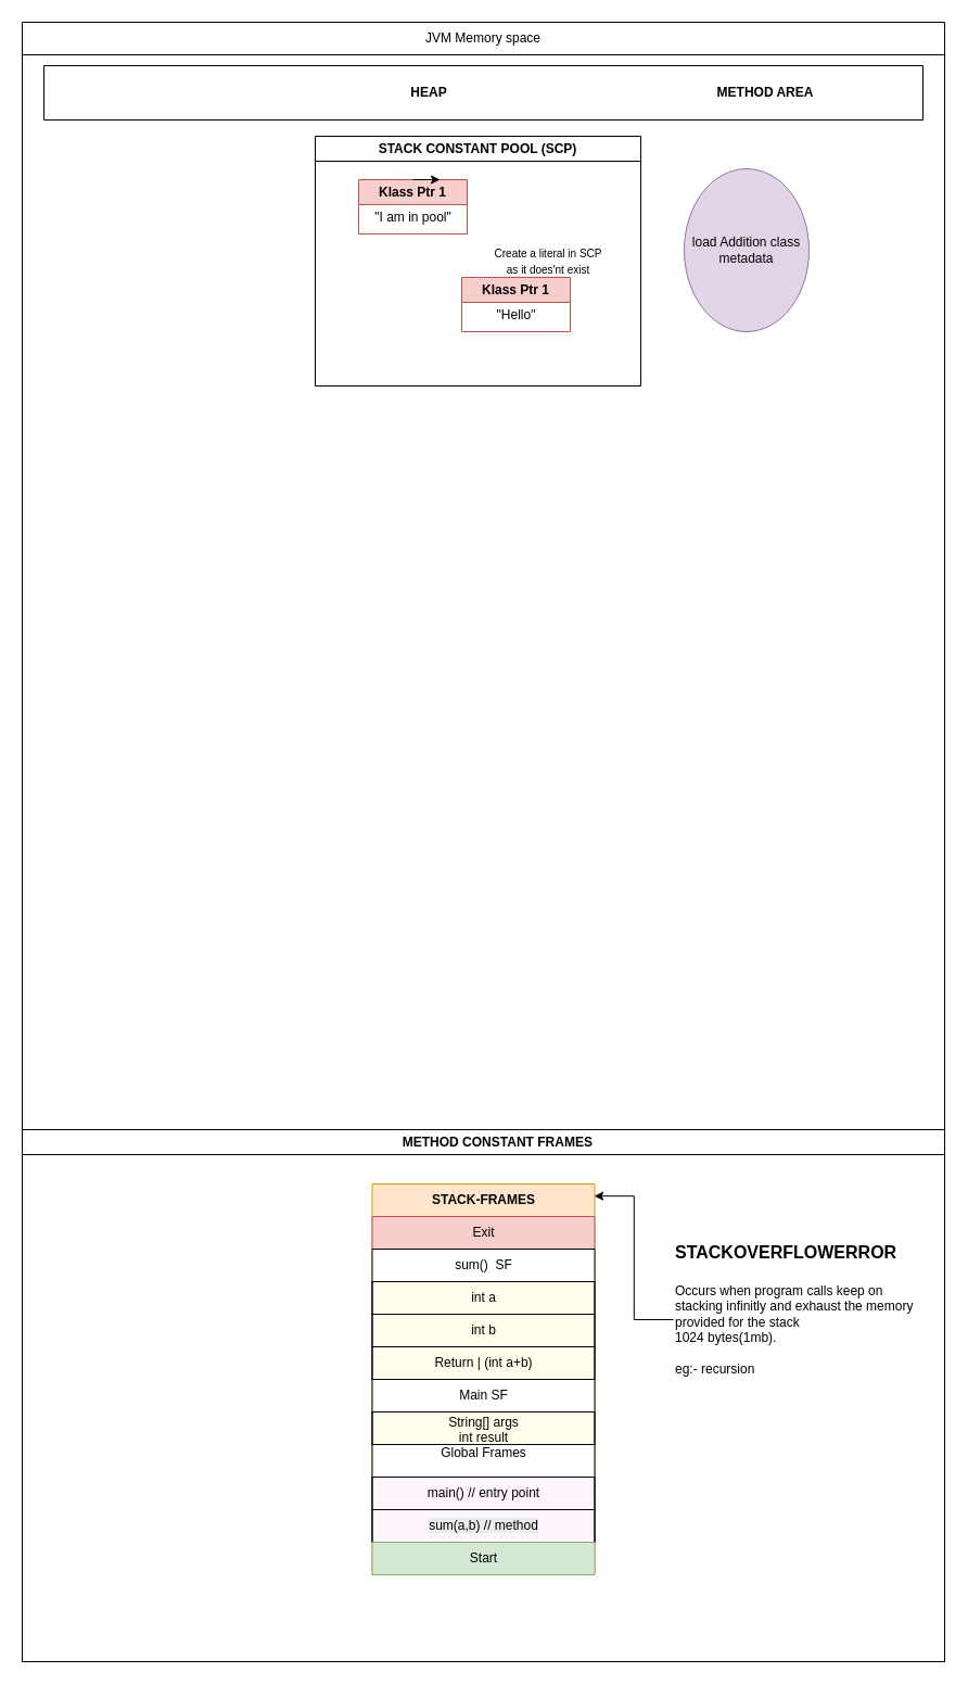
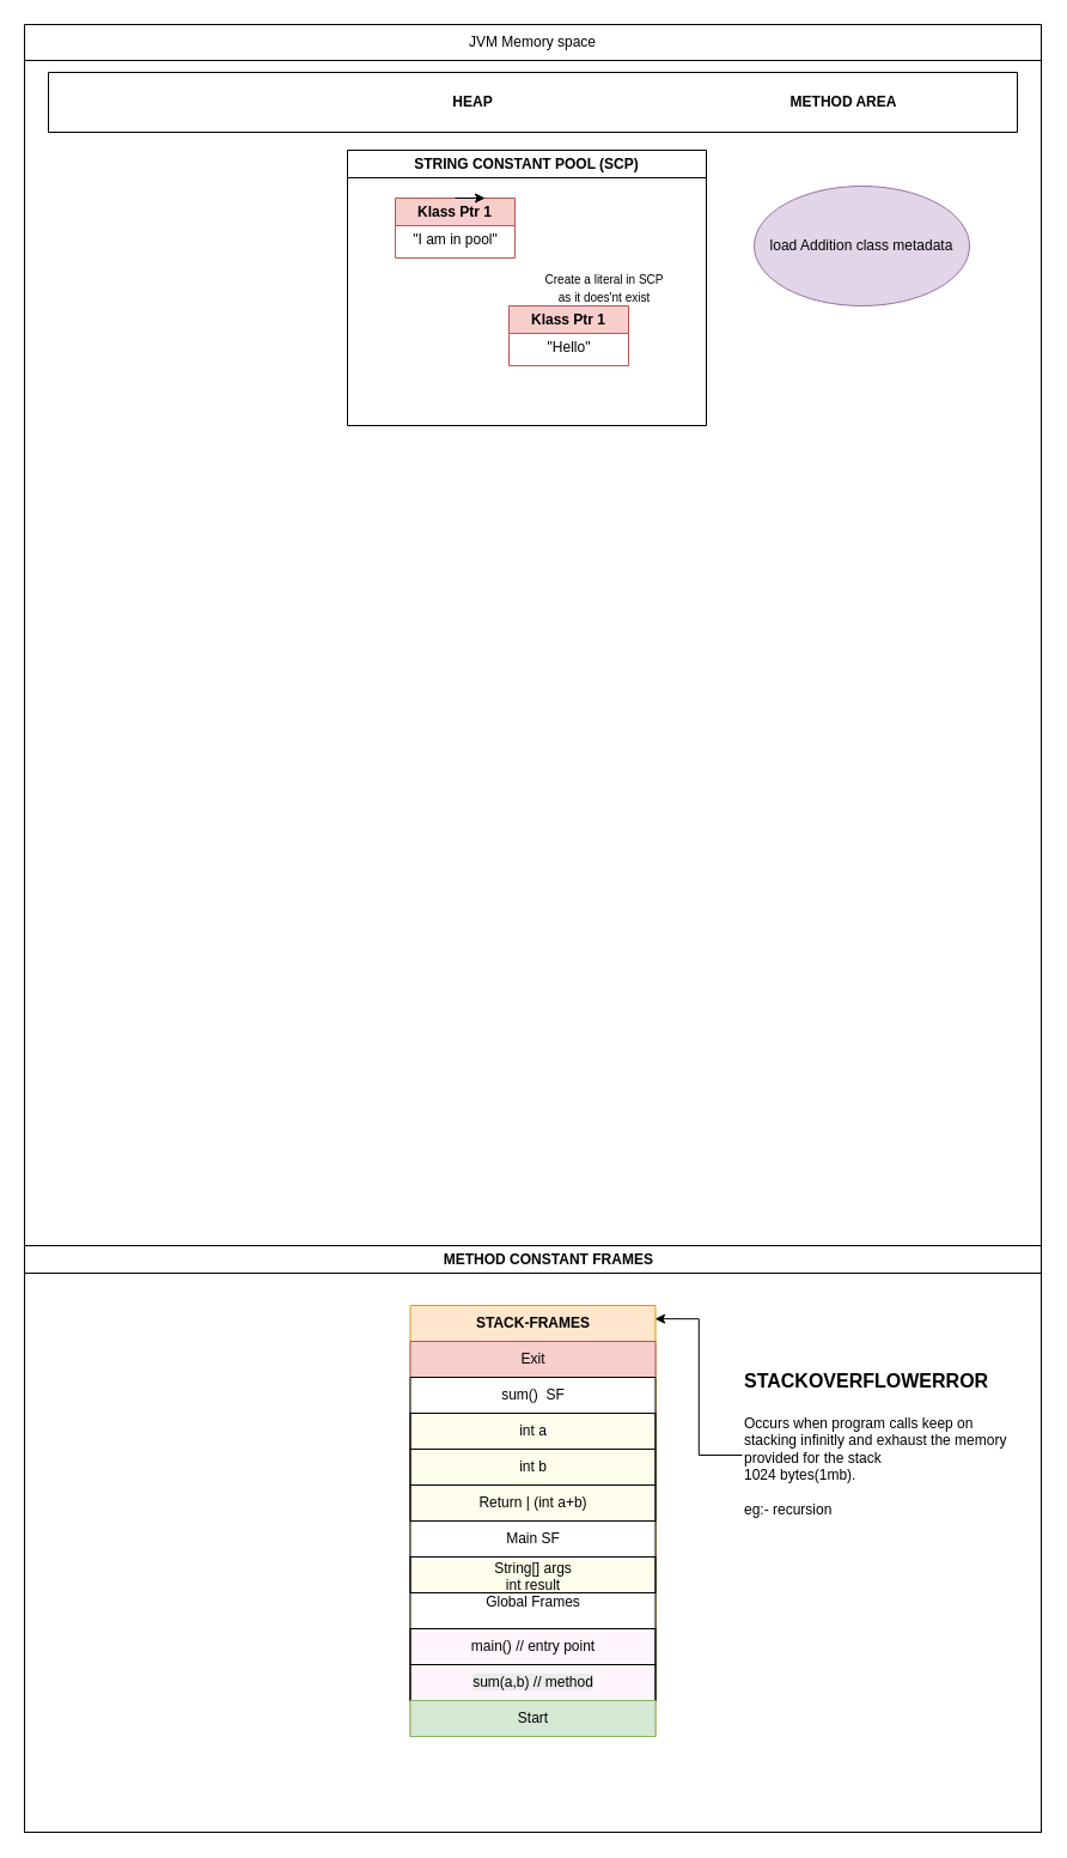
- <mxCell id="5" value="STACK CONSTANT POOL (SCP)" style="swimlane;whiteSpace=wrap;html=1;" vertex="1" parent="3"><mxGeometry x="270" y="75" width="300" height="230" as="geometry" /></mxCell>
+ <mxCell id="5" value="STRING CONSTANT POOL (SCP)" style="swimlane;whiteSpace=wrap;html=1;" vertex="1" parent="3"><mxGeometry x="270" y="75" width="300" height="230" as="geometry" /></mxCell>
- <mxCell id="4" value="load Addition class metadata" style="ellipse;whiteSpace=wrap;html=1;fillColor=#e1d5e7;strokeColor=#9673a6;" vertex="1" parent="3"><mxGeometry x="610" y="105" width="115" height="150" as="geometry" /></mxCell>
+ <mxCell id="4" value="load Addition class metadata" style="ellipse;whiteSpace=wrap;html=1;fillColor=#e1d5e7;strokeColor=#9673a6;" vertex="1" parent="3"><mxGeometry x="610" y="105" width="180" height="100" as="geometry" /></mxCell>
